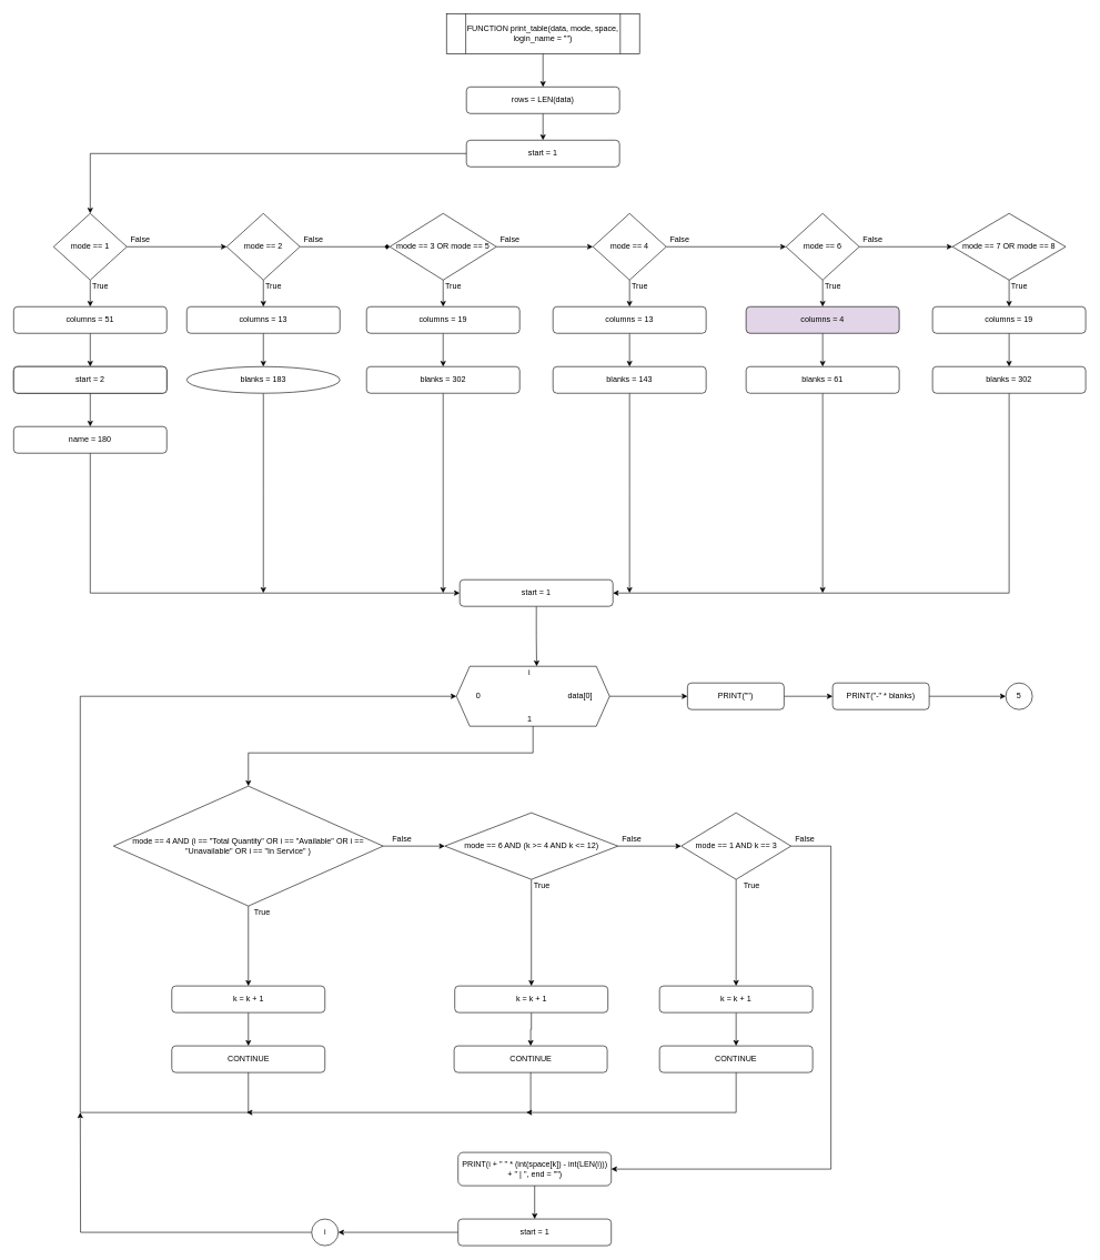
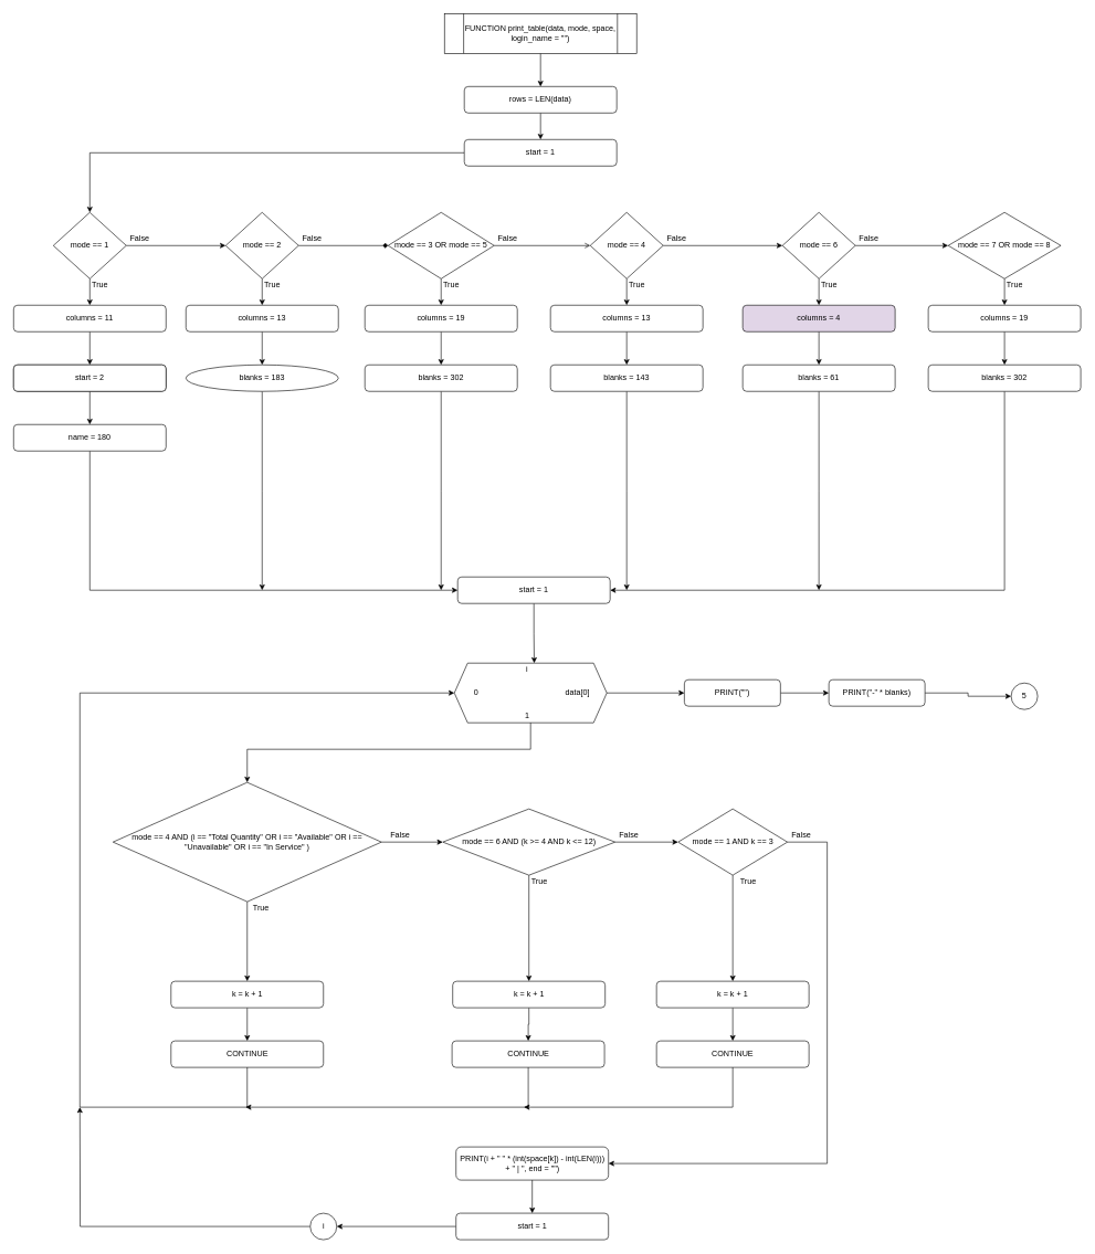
- <mxCell id="22" style="edgeStyle=orthogonalEdgeStyle;rounded=0;orthogonalLoop=1;jettySize=auto;html=1;entryX=0;entryY=0.5;entryDx=0;entryDy=0;" parent="1" source="23" target="30" edge="1"><mxGeometry relative="1" as="geometry" /></mxCell>
+ <mxCell id="22" style="edgeStyle=orthogonalEdgeStyle;rounded=0;orthogonalLoop=1;jettySize=auto;html=1;entryX=0;entryY=0.5;entryDx=0;entryDy=0;endArrow=open;" parent="1" source="23" target="30" edge="1"><mxGeometry relative="1" as="geometry" /></mxCell>
- <mxCell id="12" value="columns = 51" style="rounded=1;whiteSpace=wrap;html=1;" parent="1" vertex="1"><mxGeometry x="20" y="460" width="230" height="40" as="geometry" /></mxCell>
+ <mxCell id="12" value="columns = 11" style="rounded=1;whiteSpace=wrap;html=1;" parent="1" vertex="1"><mxGeometry x="20" y="460" width="230" height="40" as="geometry" /></mxCell>
- <mxCell id="109" value="5" style="ellipse;whiteSpace=wrap;html=1;aspect=fixed;" parent="1" vertex="1"><mxGeometry x="1510" y="1025" width="40" height="40" as="geometry" /></mxCell>
+ <mxCell id="109" value="5" style="ellipse;whiteSpace=wrap;html=1;aspect=fixed;" parent="1" vertex="1"><mxGeometry x="1525" y="1030" width="40" height="40" as="geometry" /></mxCell>
